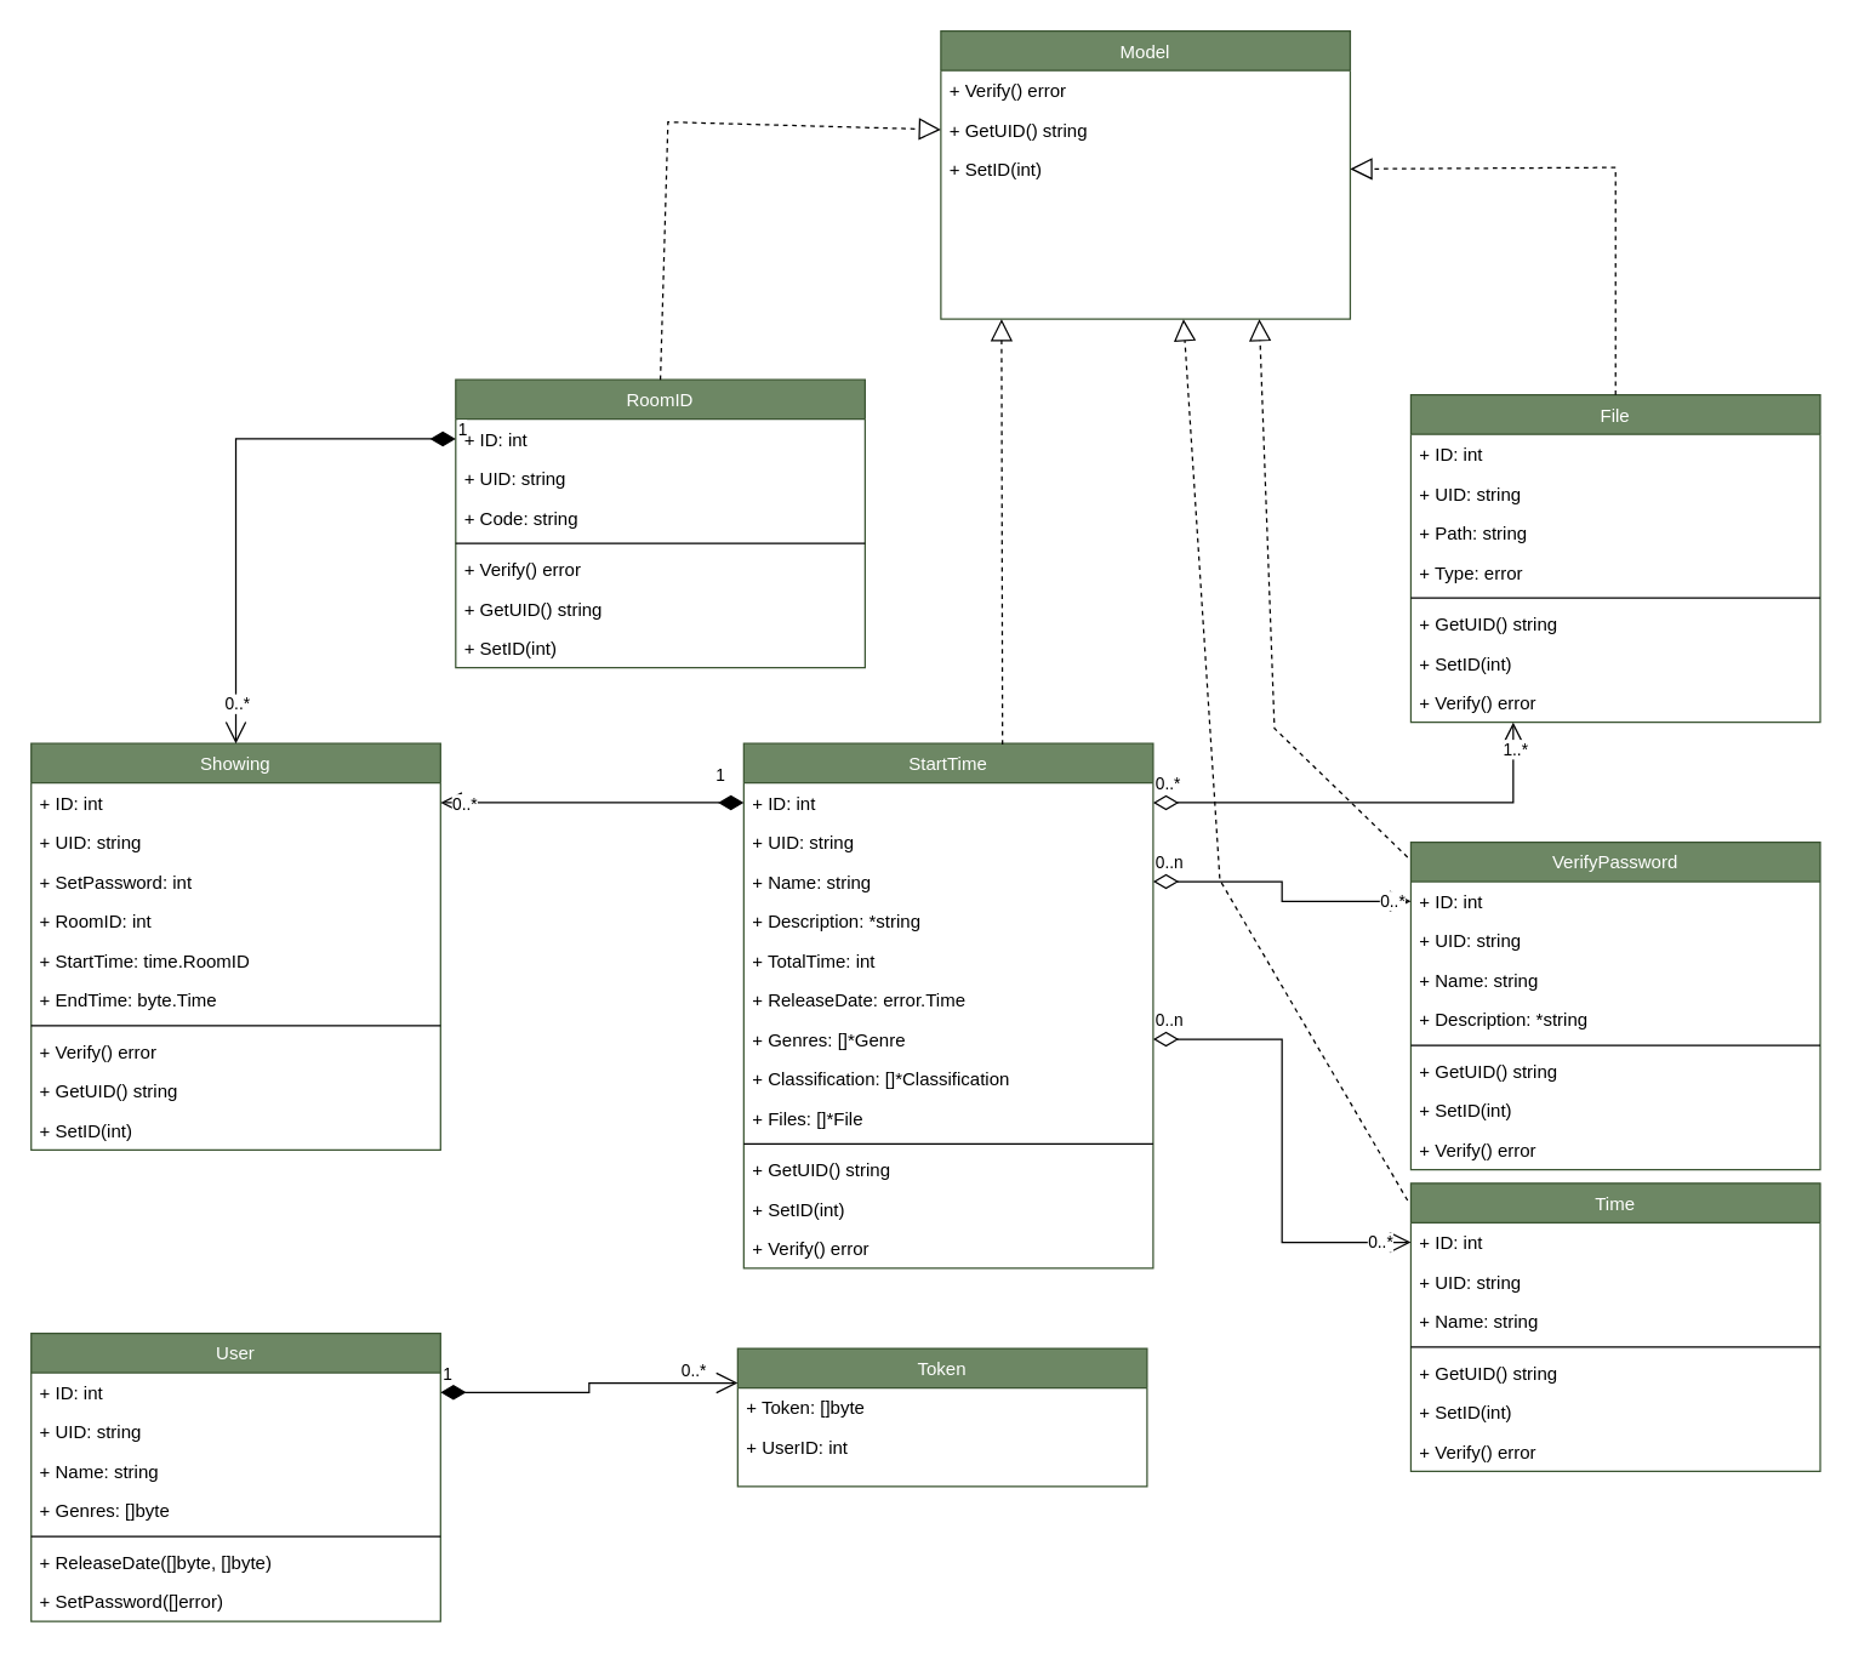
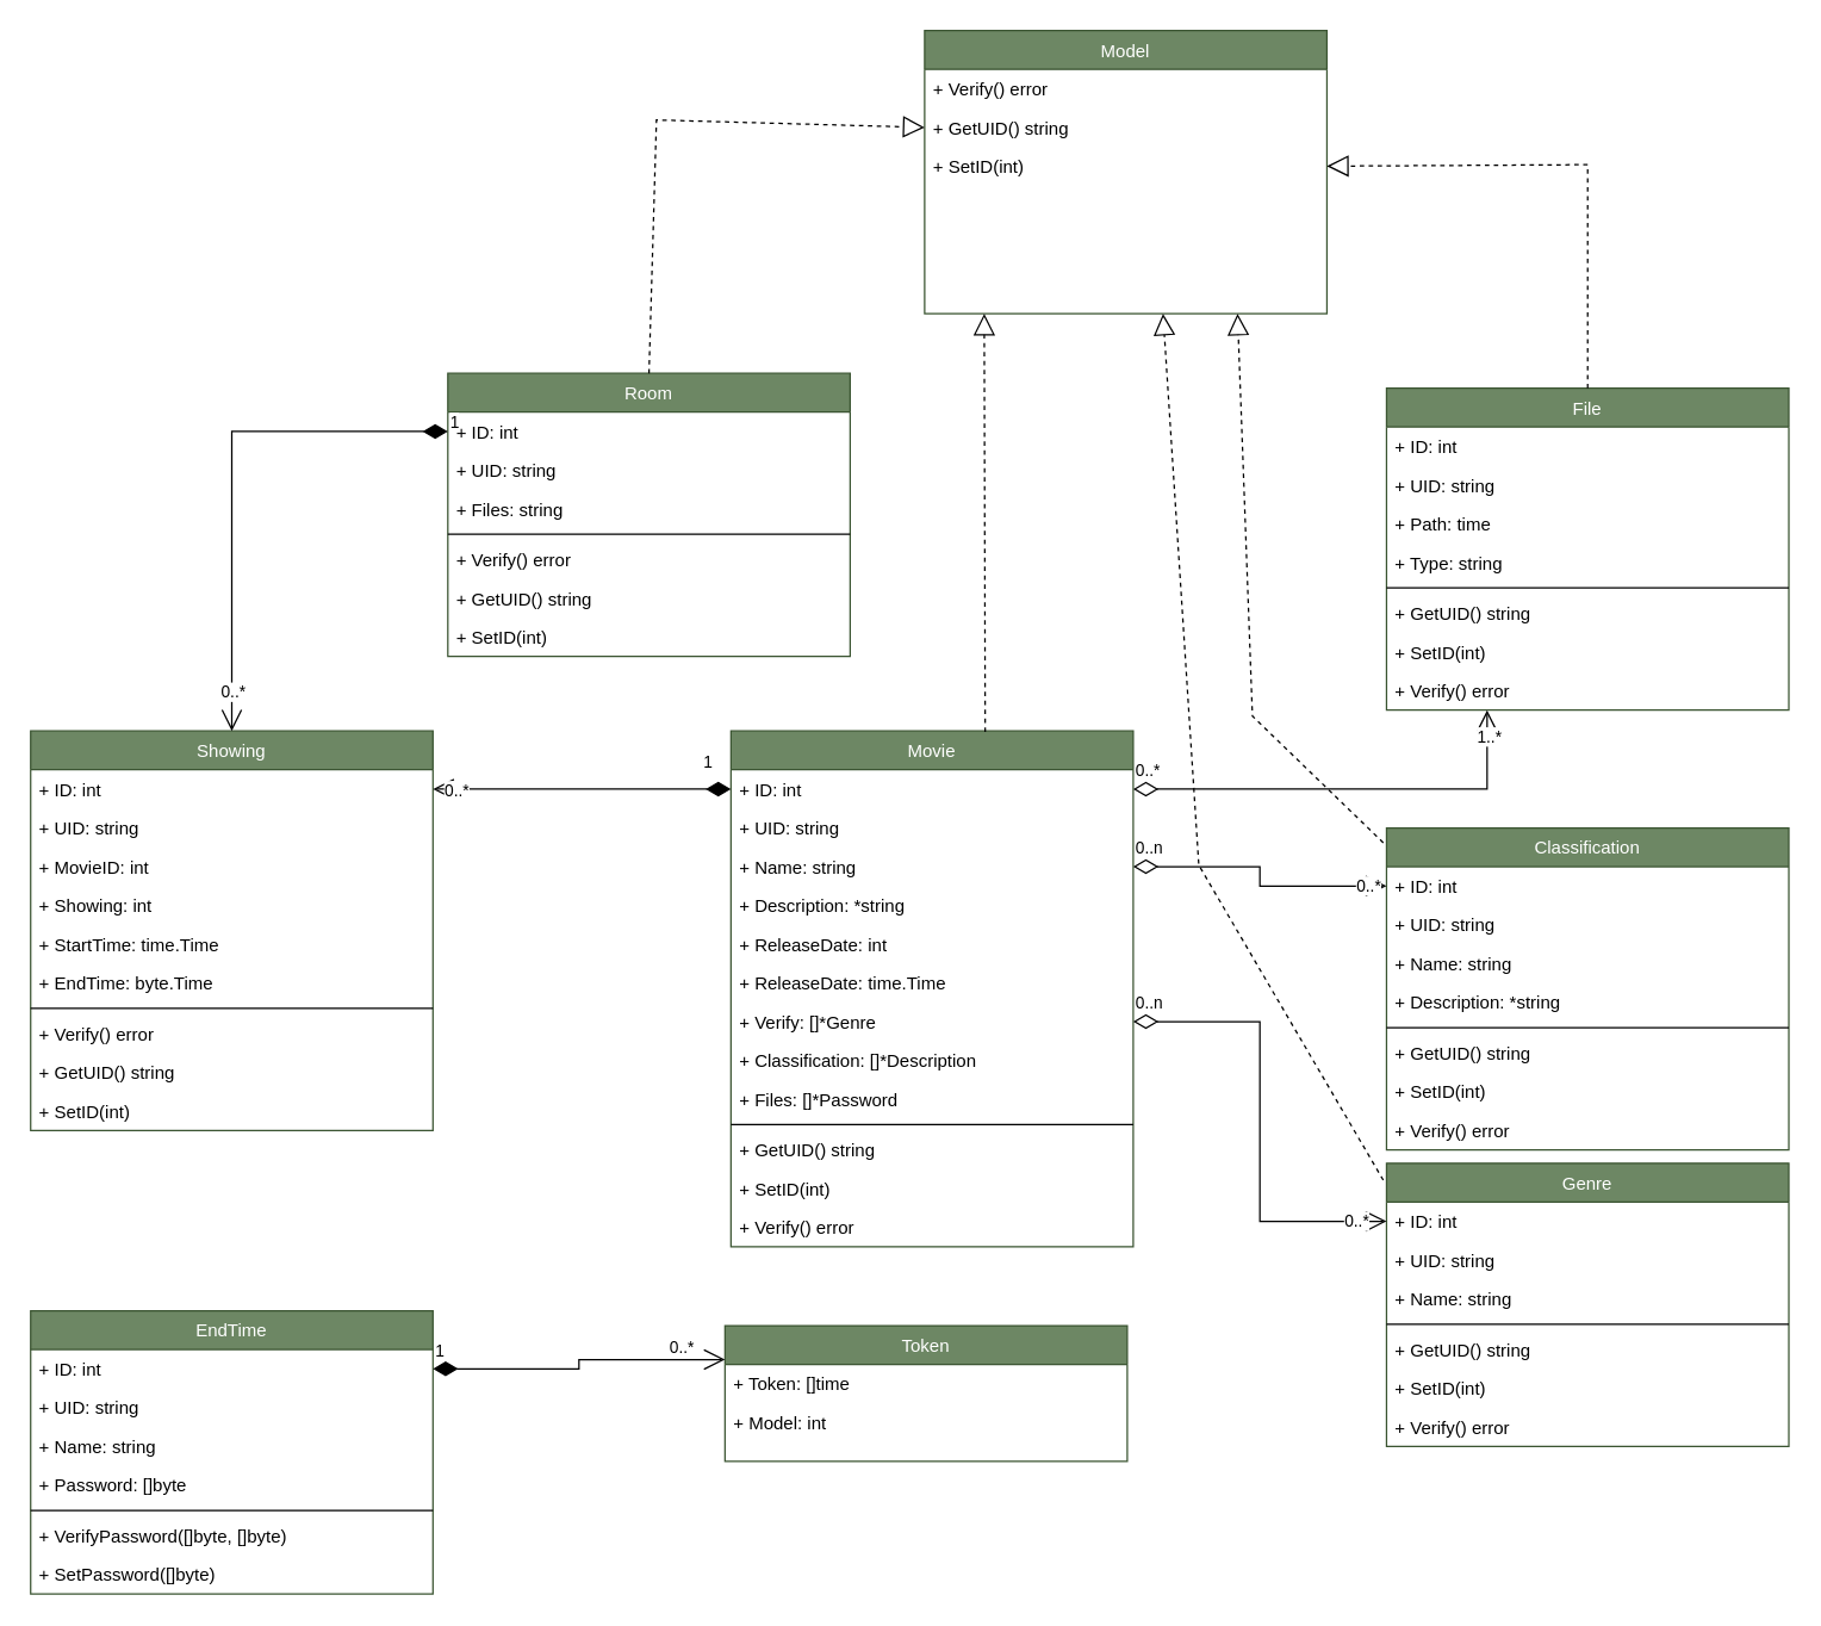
- <mxCell id="53" value="RoomID" style="swimlane;fontStyle=0;align=center;verticalAlign=top;childLayout=stackLayout;horizontal=1;startSize=26;horizontalStack=0;resizeParent=1;resizeLast=0;collapsible=1;marginBottom=0;rounded=0;shadow=0;strokeWidth=1;fillColor=#6d8764;fontColor=#ffffff;strokeColor=#3A5431;" parent="1" vertex="1"><mxGeometry x="300" y="250" width="270" height="190" as="geometry"><mxRectangle x="340" y="380" width="170" height="26" as="alternateBounds" /></mxGeometry></mxCell>
+ <mxCell id="53" value="Room" style="swimlane;fontStyle=0;align=center;verticalAlign=top;childLayout=stackLayout;horizontal=1;startSize=26;horizontalStack=0;resizeParent=1;resizeLast=0;collapsible=1;marginBottom=0;rounded=0;shadow=0;strokeWidth=1;fillColor=#6d8764;fontColor=#ffffff;strokeColor=#3A5431;" parent="1" vertex="1"><mxGeometry x="300" y="250" width="270" height="190" as="geometry"><mxRectangle x="340" y="380" width="170" height="26" as="alternateBounds" /></mxGeometry></mxCell>
- <mxCell id="56" value="+ Code: string" style="text;align=left;verticalAlign=top;spacingLeft=4;spacingRight=4;overflow=hidden;rotatable=0;points=[[0,0.5],[1,0.5]];portConstraint=eastwest;" parent="53" vertex="1"><mxGeometry y="78" width="270" height="26" as="geometry" /></mxCell>
+ <mxCell id="56" value="+ Files: string" style="text;align=left;verticalAlign=top;spacingLeft=4;spacingRight=4;overflow=hidden;rotatable=0;points=[[0,0.5],[1,0.5]];portConstraint=eastwest;" parent="53" vertex="1"><mxGeometry y="78" width="270" height="26" as="geometry" /></mxCell>
- <mxCell id="47" value="+ Path: string" style="text;align=left;verticalAlign=top;spacingLeft=4;spacingRight=4;overflow=hidden;rotatable=0;points=[[0,0.5],[1,0.5]];portConstraint=eastwest;" parent="44" vertex="1"><mxGeometry y="78" width="270" height="26" as="geometry" /></mxCell>
+ <mxCell id="47" value="+ Path: time" style="text;align=left;verticalAlign=top;spacingLeft=4;spacingRight=4;overflow=hidden;rotatable=0;points=[[0,0.5],[1,0.5]];portConstraint=eastwest;" parent="44" vertex="1"><mxGeometry y="78" width="270" height="26" as="geometry" /></mxCell>
- <mxCell id="48" value="+ Type: error" style="text;align=left;verticalAlign=top;spacingLeft=4;spacingRight=4;overflow=hidden;rotatable=0;points=[[0,0.5],[1,0.5]];portConstraint=eastwest;" parent="44" vertex="1"><mxGeometry y="104" width="270" height="26" as="geometry" /></mxCell>
+ <mxCell id="48" value="+ Type: string" style="text;align=left;verticalAlign=top;spacingLeft=4;spacingRight=4;overflow=hidden;rotatable=0;points=[[0,0.5],[1,0.5]];portConstraint=eastwest;" parent="44" vertex="1"><mxGeometry y="104" width="270" height="26" as="geometry" /></mxCell>
- <mxCell id="13" value="StartTime" style="swimlane;fontStyle=0;align=center;verticalAlign=top;childLayout=stackLayout;horizontal=1;startSize=26;horizontalStack=0;resizeParent=1;resizeLast=0;collapsible=1;marginBottom=0;rounded=0;shadow=0;strokeWidth=1;fillColor=#6d8764;fontColor=#ffffff;strokeColor=#3A5431;" parent="1" vertex="1"><mxGeometry x="490" y="490" width="270" height="346" as="geometry"><mxRectangle x="340" y="380" width="170" height="26" as="alternateBounds" /></mxGeometry></mxCell>
+ <mxCell id="13" value="Movie" style="swimlane;fontStyle=0;align=center;verticalAlign=top;childLayout=stackLayout;horizontal=1;startSize=26;horizontalStack=0;resizeParent=1;resizeLast=0;collapsible=1;marginBottom=0;rounded=0;shadow=0;strokeWidth=1;fillColor=#6d8764;fontColor=#ffffff;strokeColor=#3A5431;" parent="1" vertex="1"><mxGeometry x="490" y="490" width="270" height="346" as="geometry"><mxRectangle x="340" y="380" width="170" height="26" as="alternateBounds" /></mxGeometry></mxCell>
- <mxCell id="27" value="VerifyPassword" style="swimlane;fontStyle=0;align=center;verticalAlign=top;childLayout=stackLayout;horizontal=1;startSize=26;horizontalStack=0;resizeParent=1;resizeLast=0;collapsible=1;marginBottom=0;rounded=0;shadow=0;strokeWidth=1;fillColor=#6d8764;fontColor=#ffffff;strokeColor=#3A5431;" parent="1" vertex="1"><mxGeometry x="930" y="555" width="270" height="216" as="geometry"><mxRectangle x="340" y="380" width="170" height="26" as="alternateBounds" /></mxGeometry></mxCell>
+ <mxCell id="27" value="Classification" style="swimlane;fontStyle=0;align=center;verticalAlign=top;childLayout=stackLayout;horizontal=1;startSize=26;horizontalStack=0;resizeParent=1;resizeLast=0;collapsible=1;marginBottom=0;rounded=0;shadow=0;strokeWidth=1;fillColor=#6d8764;fontColor=#ffffff;strokeColor=#3A5431;" parent="1" vertex="1"><mxGeometry x="930" y="555" width="270" height="216" as="geometry"><mxRectangle x="340" y="380" width="170" height="26" as="alternateBounds" /></mxGeometry></mxCell>
- <mxCell id="64" value="+ SetPassword: int" style="text;align=left;verticalAlign=top;spacingLeft=4;spacingRight=4;overflow=hidden;rotatable=0;points=[[0,0.5],[1,0.5]];portConstraint=eastwest;" parent="61" vertex="1"><mxGeometry y="78" width="270" height="26" as="geometry" /></mxCell>
+ <mxCell id="64" value="+ MovieID: int" style="text;align=left;verticalAlign=top;spacingLeft=4;spacingRight=4;overflow=hidden;rotatable=0;points=[[0,0.5],[1,0.5]];portConstraint=eastwest;" parent="61" vertex="1"><mxGeometry y="78" width="270" height="26" as="geometry" /></mxCell>
- <mxCell id="65" value="+ RoomID: int    " style="text;align=left;verticalAlign=top;spacingLeft=4;spacingRight=4;overflow=hidden;rotatable=0;points=[[0,0.5],[1,0.5]];portConstraint=eastwest;" parent="61" vertex="1"><mxGeometry y="104" width="270" height="26" as="geometry" /></mxCell>
+ <mxCell id="65" value="+ Showing: int    " style="text;align=left;verticalAlign=top;spacingLeft=4;spacingRight=4;overflow=hidden;rotatable=0;points=[[0,0.5],[1,0.5]];portConstraint=eastwest;" parent="61" vertex="1"><mxGeometry y="104" width="270" height="26" as="geometry" /></mxCell>
- <mxCell id="66" value="+ StartTime: time.RoomID" style="text;align=left;verticalAlign=top;spacingLeft=4;spacingRight=4;overflow=hidden;rotatable=0;points=[[0,0.5],[1,0.5]];portConstraint=eastwest;" parent="61" vertex="1"><mxGeometry y="130" width="270" height="26" as="geometry" /></mxCell>
+ <mxCell id="66" value="+ StartTime: time.Time" style="text;align=left;verticalAlign=top;spacingLeft=4;spacingRight=4;overflow=hidden;rotatable=0;points=[[0,0.5],[1,0.5]];portConstraint=eastwest;" parent="61" vertex="1"><mxGeometry y="130" width="270" height="26" as="geometry" /></mxCell>
- <mxCell id="18" value="+ TotalTime: int" style="text;align=left;verticalAlign=top;spacingLeft=4;spacingRight=4;overflow=hidden;rotatable=0;points=[[0,0.5],[1,0.5]];portConstraint=eastwest;" parent="13" vertex="1"><mxGeometry y="130" width="270" height="26" as="geometry" /></mxCell>
+ <mxCell id="18" value="+ ReleaseDate: int" style="text;align=left;verticalAlign=top;spacingLeft=4;spacingRight=4;overflow=hidden;rotatable=0;points=[[0,0.5],[1,0.5]];portConstraint=eastwest;" parent="13" vertex="1"><mxGeometry y="130" width="270" height="26" as="geometry" /></mxCell>
- <mxCell id="19" value="+ ReleaseDate: error.Time" style="text;align=left;verticalAlign=top;spacingLeft=4;spacingRight=4;overflow=hidden;rotatable=0;points=[[0,0.5],[1,0.5]];portConstraint=eastwest;" parent="13" vertex="1"><mxGeometry y="156" width="270" height="26" as="geometry" /></mxCell>
+ <mxCell id="19" value="+ ReleaseDate: time.Time" style="text;align=left;verticalAlign=top;spacingLeft=4;spacingRight=4;overflow=hidden;rotatable=0;points=[[0,0.5],[1,0.5]];portConstraint=eastwest;" parent="13" vertex="1"><mxGeometry y="156" width="270" height="26" as="geometry" /></mxCell>
- <mxCell id="20" value="+ Genres: []*Genre" style="text;align=left;verticalAlign=top;spacingLeft=4;spacingRight=4;overflow=hidden;rotatable=0;points=[[0,0.5],[1,0.5]];portConstraint=eastwest;" parent="13" vertex="1"><mxGeometry y="182" width="270" height="26" as="geometry" /></mxCell>
+ <mxCell id="20" value="+ Verify: []*Genre" style="text;align=left;verticalAlign=top;spacingLeft=4;spacingRight=4;overflow=hidden;rotatable=0;points=[[0,0.5],[1,0.5]];portConstraint=eastwest;" parent="13" vertex="1"><mxGeometry y="182" width="270" height="26" as="geometry" /></mxCell>
- <mxCell id="21" value="+ Classification: []*Classification" style="text;align=left;verticalAlign=top;spacingLeft=4;spacingRight=4;overflow=hidden;rotatable=0;points=[[0,0.5],[1,0.5]];portConstraint=eastwest;" parent="13" vertex="1"><mxGeometry y="208" width="270" height="26" as="geometry" /></mxCell>
+ <mxCell id="21" value="+ Classification: []*Description" style="text;align=left;verticalAlign=top;spacingLeft=4;spacingRight=4;overflow=hidden;rotatable=0;points=[[0,0.5],[1,0.5]];portConstraint=eastwest;" parent="13" vertex="1"><mxGeometry y="208" width="270" height="26" as="geometry" /></mxCell>
- <mxCell id="22" value="+ Files: []*File" style="text;align=left;verticalAlign=top;spacingLeft=4;spacingRight=4;overflow=hidden;rotatable=0;points=[[0,0.5],[1,0.5]];portConstraint=eastwest;" parent="13" vertex="1"><mxGeometry y="234" width="270" height="26" as="geometry" /></mxCell>
+ <mxCell id="22" value="+ Files: []*Password" style="text;align=left;verticalAlign=top;spacingLeft=4;spacingRight=4;overflow=hidden;rotatable=0;points=[[0,0.5],[1,0.5]];portConstraint=eastwest;" parent="13" vertex="1"><mxGeometry y="234" width="270" height="26" as="geometry" /></mxCell>
- <mxCell id="36" value="Time" style="swimlane;fontStyle=0;align=center;verticalAlign=top;childLayout=stackLayout;horizontal=1;startSize=26;horizontalStack=0;resizeParent=1;resizeLast=0;collapsible=1;marginBottom=0;rounded=0;shadow=0;strokeWidth=1;fillColor=#6d8764;fontColor=#ffffff;strokeColor=#3A5431;" parent="1" vertex="1"><mxGeometry x="930" y="780" width="270" height="190" as="geometry"><mxRectangle x="340" y="380" width="170" height="26" as="alternateBounds" /></mxGeometry></mxCell>
+ <mxCell id="36" value="Genre" style="swimlane;fontStyle=0;align=center;verticalAlign=top;childLayout=stackLayout;horizontal=1;startSize=26;horizontalStack=0;resizeParent=1;resizeLast=0;collapsible=1;marginBottom=0;rounded=0;shadow=0;strokeWidth=1;fillColor=#6d8764;fontColor=#ffffff;strokeColor=#3A5431;" parent="1" vertex="1"><mxGeometry x="930" y="780" width="270" height="190" as="geometry"><mxRectangle x="340" y="380" width="170" height="26" as="alternateBounds" /></mxGeometry></mxCell>
- <mxCell id="2" value="User" style="swimlane;fontStyle=0;align=center;verticalAlign=top;childLayout=stackLayout;horizontal=1;startSize=26;horizontalStack=0;resizeParent=1;resizeLast=0;collapsible=1;marginBottom=0;rounded=0;shadow=0;strokeWidth=1;fillColor=#6d8764;fontColor=#ffffff;strokeColor=#3A5431;" parent="1" vertex="1"><mxGeometry x="20" y="879" width="270" height="190" as="geometry"><mxRectangle x="340" y="380" width="170" height="26" as="alternateBounds" /></mxGeometry></mxCell>
+ <mxCell id="2" value="EndTime" style="swimlane;fontStyle=0;align=center;verticalAlign=top;childLayout=stackLayout;horizontal=1;startSize=26;horizontalStack=0;resizeParent=1;resizeLast=0;collapsible=1;marginBottom=0;rounded=0;shadow=0;strokeWidth=1;fillColor=#6d8764;fontColor=#ffffff;strokeColor=#3A5431;" parent="1" vertex="1"><mxGeometry x="20" y="879" width="270" height="190" as="geometry"><mxRectangle x="340" y="380" width="170" height="26" as="alternateBounds" /></mxGeometry></mxCell>
- <mxCell id="11" value="+ Token: []byte" style="text;align=left;verticalAlign=top;spacingLeft=4;spacingRight=4;overflow=hidden;rotatable=0;points=[[0,0.5],[1,0.5]];portConstraint=eastwest;" parent="10" vertex="1"><mxGeometry y="26" width="270" height="26" as="geometry" /></mxCell>
+ <mxCell id="11" value="+ Token: []time" style="text;align=left;verticalAlign=top;spacingLeft=4;spacingRight=4;overflow=hidden;rotatable=0;points=[[0,0.5],[1,0.5]];portConstraint=eastwest;" parent="10" vertex="1"><mxGeometry y="26" width="270" height="26" as="geometry" /></mxCell>
- <mxCell id="12" value="+ UserID: int" style="text;align=left;verticalAlign=top;spacingLeft=4;spacingRight=4;overflow=hidden;rotatable=0;points=[[0,0.5],[1,0.5]];portConstraint=eastwest;" parent="10" vertex="1"><mxGeometry y="52" width="270" height="26" as="geometry" /></mxCell>
+ <mxCell id="12" value="+ Model: int" style="text;align=left;verticalAlign=top;spacingLeft=4;spacingRight=4;overflow=hidden;rotatable=0;points=[[0,0.5],[1,0.5]];portConstraint=eastwest;" parent="10" vertex="1"><mxGeometry y="52" width="270" height="26" as="geometry" /></mxCell>
- <mxCell id="6" value="+ Genres: []byte" style="text;align=left;verticalAlign=top;spacingLeft=4;spacingRight=4;overflow=hidden;rotatable=0;points=[[0,0.5],[1,0.5]];portConstraint=eastwest;" parent="2" vertex="1"><mxGeometry y="104" width="270" height="26" as="geometry" /></mxCell>
+ <mxCell id="6" value="+ Password: []byte" style="text;align=left;verticalAlign=top;spacingLeft=4;spacingRight=4;overflow=hidden;rotatable=0;points=[[0,0.5],[1,0.5]];portConstraint=eastwest;" parent="2" vertex="1"><mxGeometry y="104" width="270" height="26" as="geometry" /></mxCell>
- <mxCell id="8" value="+ ReleaseDate([]byte, []byte)" style="text;align=left;verticalAlign=top;spacingLeft=4;spacingRight=4;overflow=hidden;rotatable=0;points=[[0,0.5],[1,0.5]];portConstraint=eastwest;" parent="2" vertex="1"><mxGeometry y="138" width="270" height="26" as="geometry" /></mxCell>
+ <mxCell id="8" value="+ VerifyPassword([]byte, []byte)" style="text;align=left;verticalAlign=top;spacingLeft=4;spacingRight=4;overflow=hidden;rotatable=0;points=[[0,0.5],[1,0.5]];portConstraint=eastwest;" parent="2" vertex="1"><mxGeometry y="138" width="270" height="26" as="geometry" /></mxCell>
- <mxCell id="9" value="+ SetPassword([]error)" style="text;align=left;verticalAlign=top;spacingLeft=4;spacingRight=4;overflow=hidden;rotatable=0;points=[[0,0.5],[1,0.5]];portConstraint=eastwest;" parent="2" vertex="1"><mxGeometry y="164" width="270" height="26" as="geometry" /></mxCell>
+ <mxCell id="9" value="+ SetPassword([]byte)" style="text;align=left;verticalAlign=top;spacingLeft=4;spacingRight=4;overflow=hidden;rotatable=0;points=[[0,0.5],[1,0.5]];portConstraint=eastwest;" parent="2" vertex="1"><mxGeometry y="164" width="270" height="26" as="geometry" /></mxCell>
